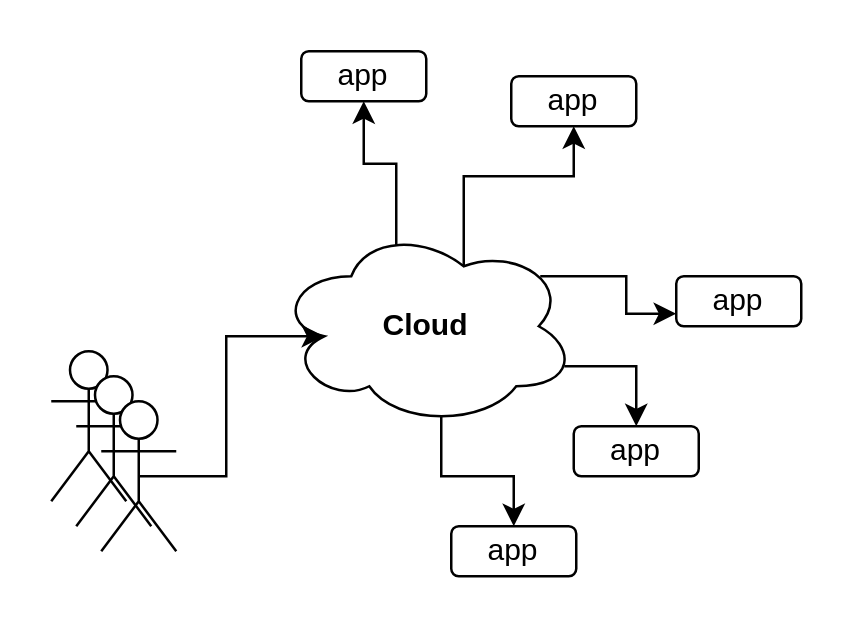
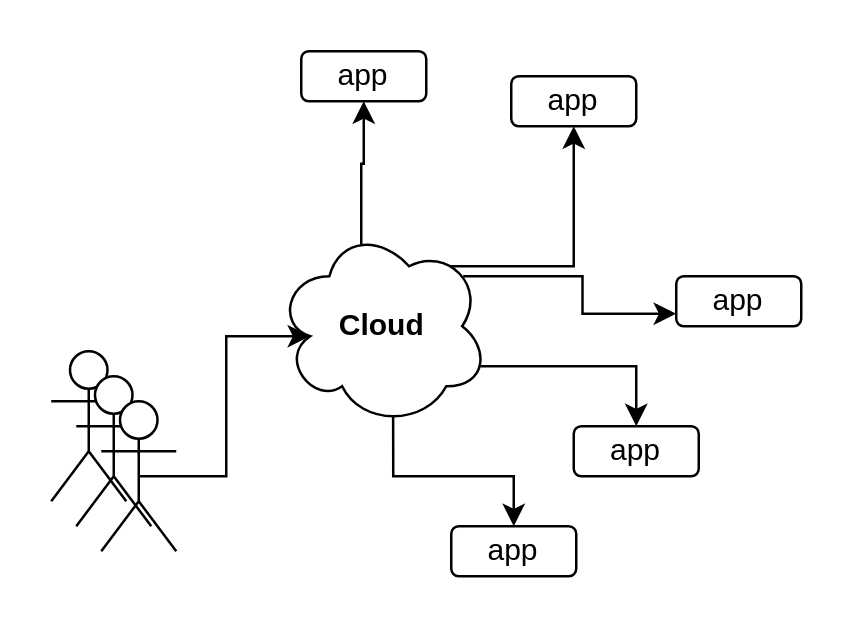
- <mxCell id="7" value="&lt;b&gt;Cloud&lt;/b&gt;" style="ellipse;shape=cloud;whiteSpace=wrap;html=1;" vertex="1" parent="1"><mxGeometry x="110" y="90" width="120" height="80" as="geometry" /></mxCell>
+ <mxCell id="7" value="&lt;b&gt;Cloud&lt;/b&gt;" style="ellipse;shape=cloud;whiteSpace=wrap;html=1;" vertex="1" parent="1"><mxGeometry x="110" y="90" width="85" height="80" as="geometry" /></mxCell>
